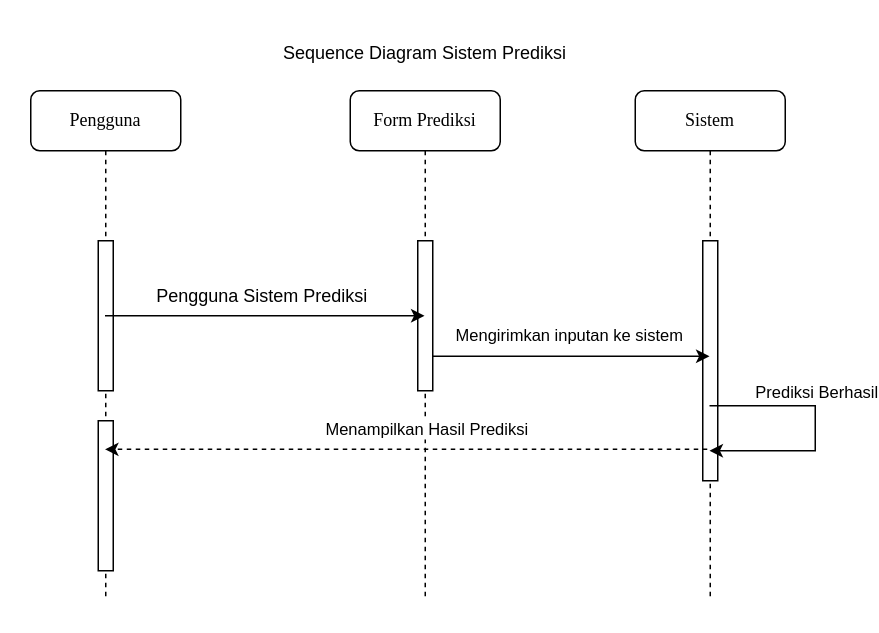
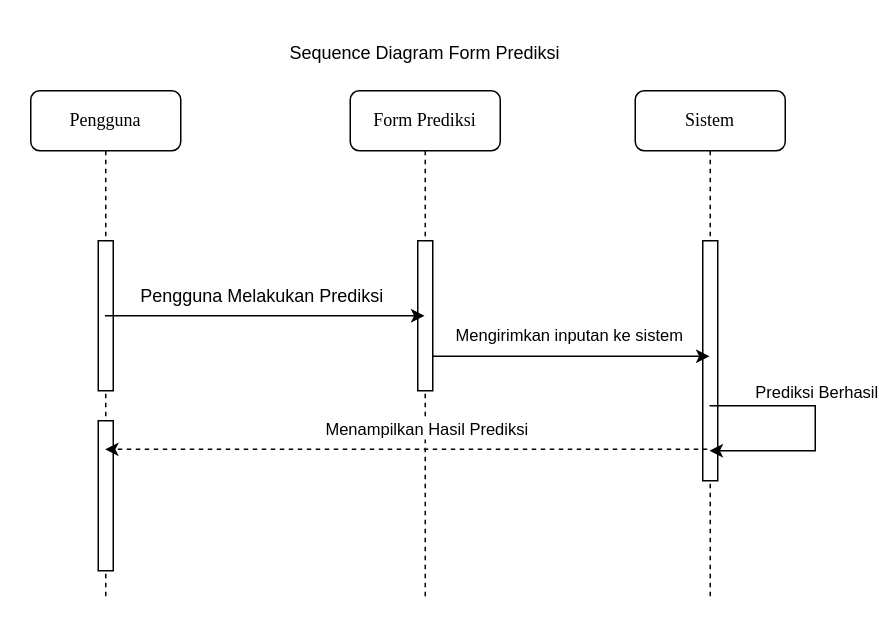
- <mxCell id="17" value="Sequence Diagram Sistem Prediksi" style="text;html=1;strokeColor=none;fillColor=none;align=center;verticalAlign=middle;whiteSpace=wrap;rounded=0;" vertex="1" parent="1"><mxGeometry x="163" y="20" width="240" height="30" as="geometry" /></mxCell>
+ <mxCell id="17" value="Sequence Diagram Form Prediksi" style="text;html=1;strokeColor=none;fillColor=none;align=center;verticalAlign=middle;whiteSpace=wrap;rounded=0;" vertex="1" parent="1"><mxGeometry x="163" y="20" width="240" height="30" as="geometry" /></mxCell>
- <mxCell id="14" value="Pengguna Sistem Prediksi" style="text;html=1;strokeColor=none;fillColor=none;align=center;verticalAlign=middle;whiteSpace=wrap;rounded=0;" vertex="1" parent="1"><mxGeometry x="83" y="182" width="183" height="30" as="geometry" /></mxCell>
+ <mxCell id="14" value="Pengguna Melakukan Prediksi" style="text;html=1;strokeColor=none;fillColor=none;align=center;verticalAlign=middle;whiteSpace=wrap;rounded=0;" vertex="1" parent="1"><mxGeometry x="83" y="182" width="183" height="30" as="geometry" /></mxCell>
